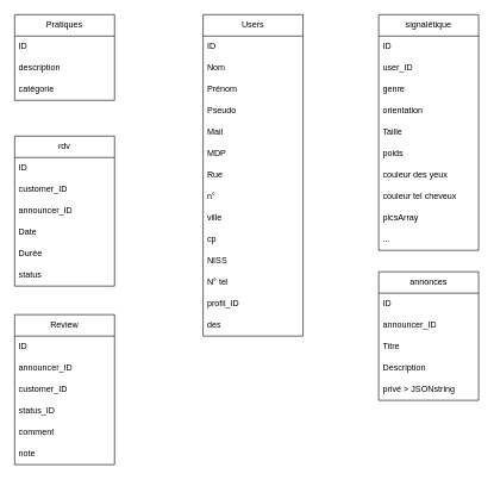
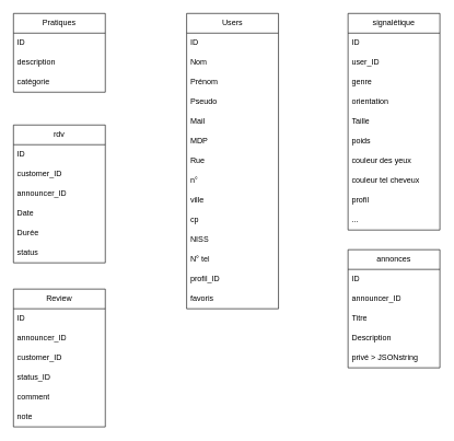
- <mxCell id="26" value="picsArray" style="text;strokeColor=none;fillColor=none;align=left;verticalAlign=middle;spacingLeft=4;spacingRight=4;overflow=hidden;points=[[0,0.5],[1,0.5]];portConstraint=eastwest;rotatable=0;whiteSpace=wrap;html=1;" vertex="1" parent="17"><mxGeometry y="270" width="140" height="30" as="geometry" /></mxCell>
+ <mxCell id="26" value="profil" style="text;strokeColor=none;fillColor=none;align=left;verticalAlign=middle;spacingLeft=4;spacingRight=4;overflow=hidden;points=[[0,0.5],[1,0.5]];portConstraint=eastwest;rotatable=0;whiteSpace=wrap;html=1;" vertex="1" parent="17"><mxGeometry y="270" width="140" height="30" as="geometry" /></mxCell>
- <mxCell id="16" value="des" style="text;strokeColor=none;fillColor=none;align=left;verticalAlign=middle;spacingLeft=4;spacingRight=4;overflow=hidden;points=[[0,0.5],[1,0.5]];portConstraint=eastwest;rotatable=0;whiteSpace=wrap;html=1;" vertex="1" parent="2"><mxGeometry y="420" width="140" height="30" as="geometry" /></mxCell>
+ <mxCell id="16" value="favoris" style="text;strokeColor=none;fillColor=none;align=left;verticalAlign=middle;spacingLeft=4;spacingRight=4;overflow=hidden;points=[[0,0.5],[1,0.5]];portConstraint=eastwest;rotatable=0;whiteSpace=wrap;html=1;" vertex="1" parent="2"><mxGeometry y="420" width="140" height="30" as="geometry" /></mxCell>
